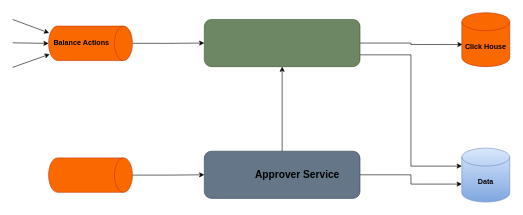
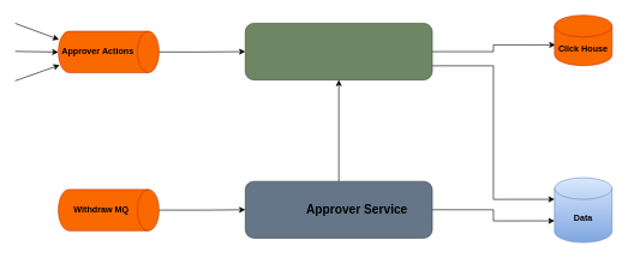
- <mxCell id="18" value="&lt;b&gt;Click House&lt;/b&gt;" style="shape=cylinder3;whiteSpace=wrap;html=1;boundedLbl=1;backgroundOutline=1;size=15;fillColor=#fa6800;fontColor=#000000;strokeColor=#C73500;" vertex="1" parent="1"><mxGeometry x="770" y="20.75" width="80" height="90" as="geometry" /></mxCell>
+ <mxCell id="18" value="&lt;b&gt;Click House&lt;/b&gt;" style="shape=cylinder3;whiteSpace=wrap;html=1;boundedLbl=1;backgroundOutline=1;size=15;fillColor=#fa6800;fontColor=#000000;strokeColor=#C73500;" vertex="1" parent="1"><mxGeometry x="770" y="20.75" width="80" height="70" as="geometry" /></mxCell>
- <mxCell id="7" value="&lt;b&gt;Balance Actions&lt;/b&gt;" style="text;html=1;strokeColor=none;fillColor=none;align=center;verticalAlign=middle;whiteSpace=wrap;rounded=0;" vertex="1" parent="1"><mxGeometry x="80" y="49.37" width="110" height="44" as="geometry" /></mxCell>
+ <mxCell id="7" value="&lt;b&gt;Approver Actions&lt;/b&gt;" style="text;html=1;strokeColor=none;fillColor=none;align=center;verticalAlign=middle;whiteSpace=wrap;rounded=0;" vertex="1" parent="1"><mxGeometry x="80" y="49.37" width="110" height="44" as="geometry" /></mxCell>
+ <mxCell id="14" value="&lt;b&gt;Withdraw MQ&lt;/b&gt;" style="text;html=1;strokeColor=none;fillColor=none;align=center;verticalAlign=middle;whiteSpace=wrap;rounded=0;" vertex="1" parent="1"><mxGeometry x="90" y="269.37" width="100" height="44" as="geometry" /></mxCell>
